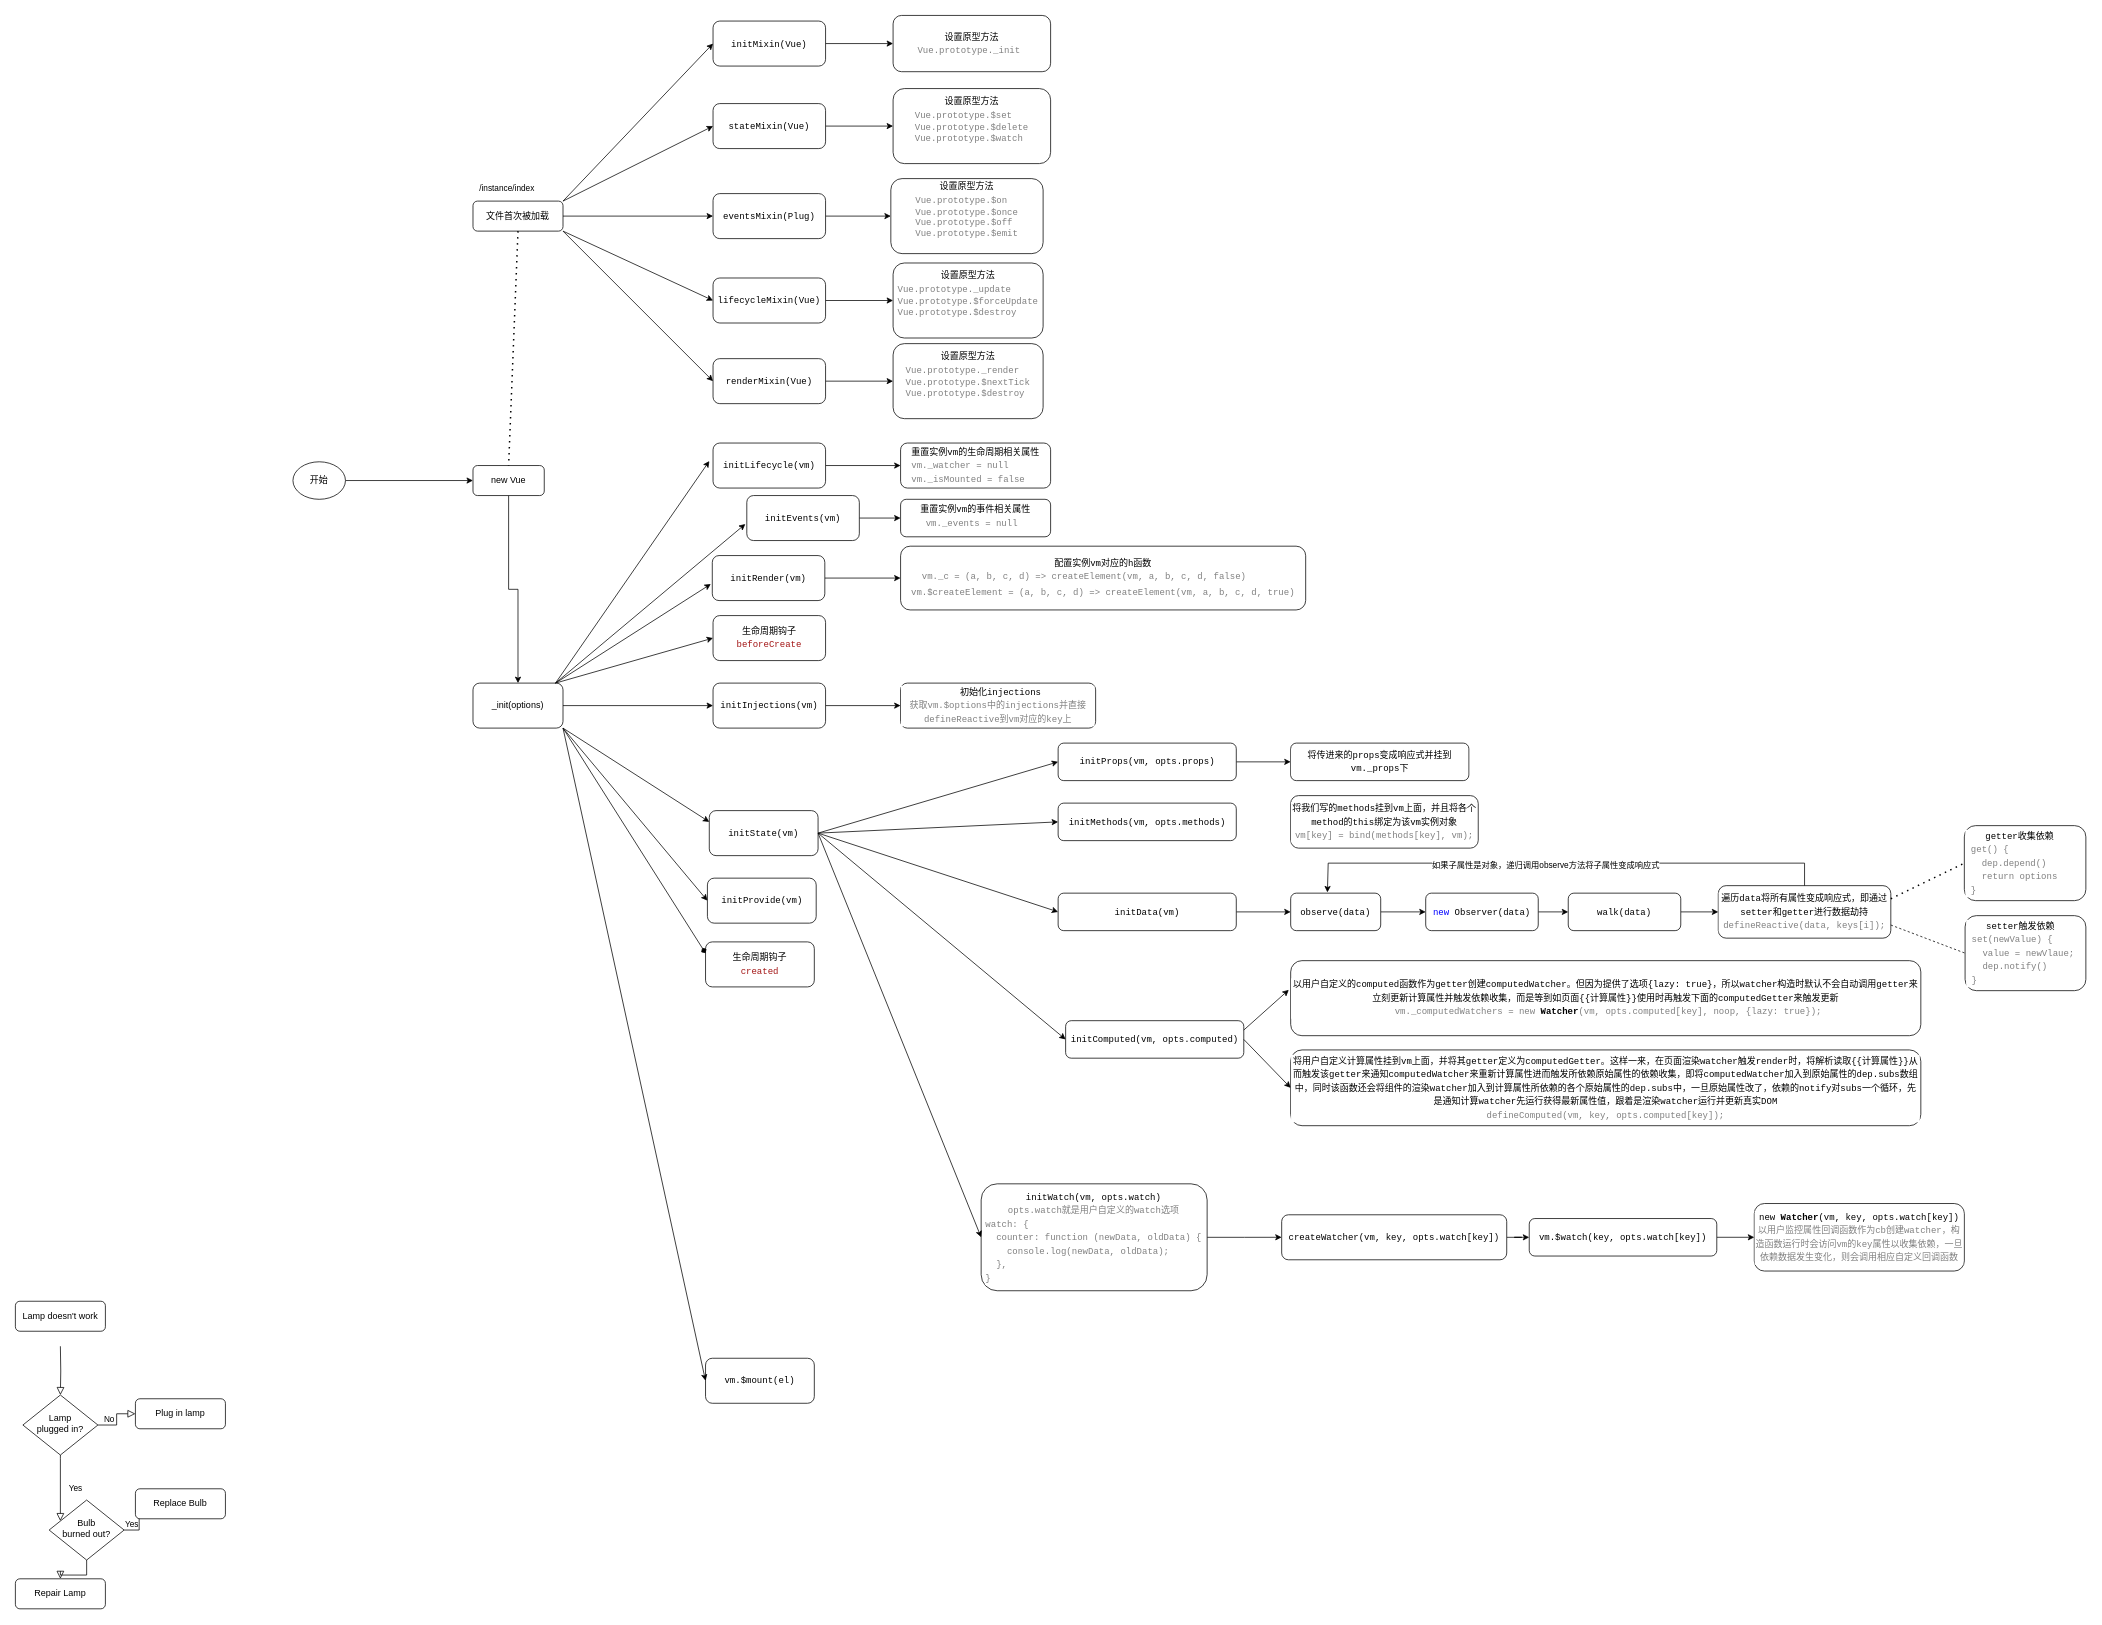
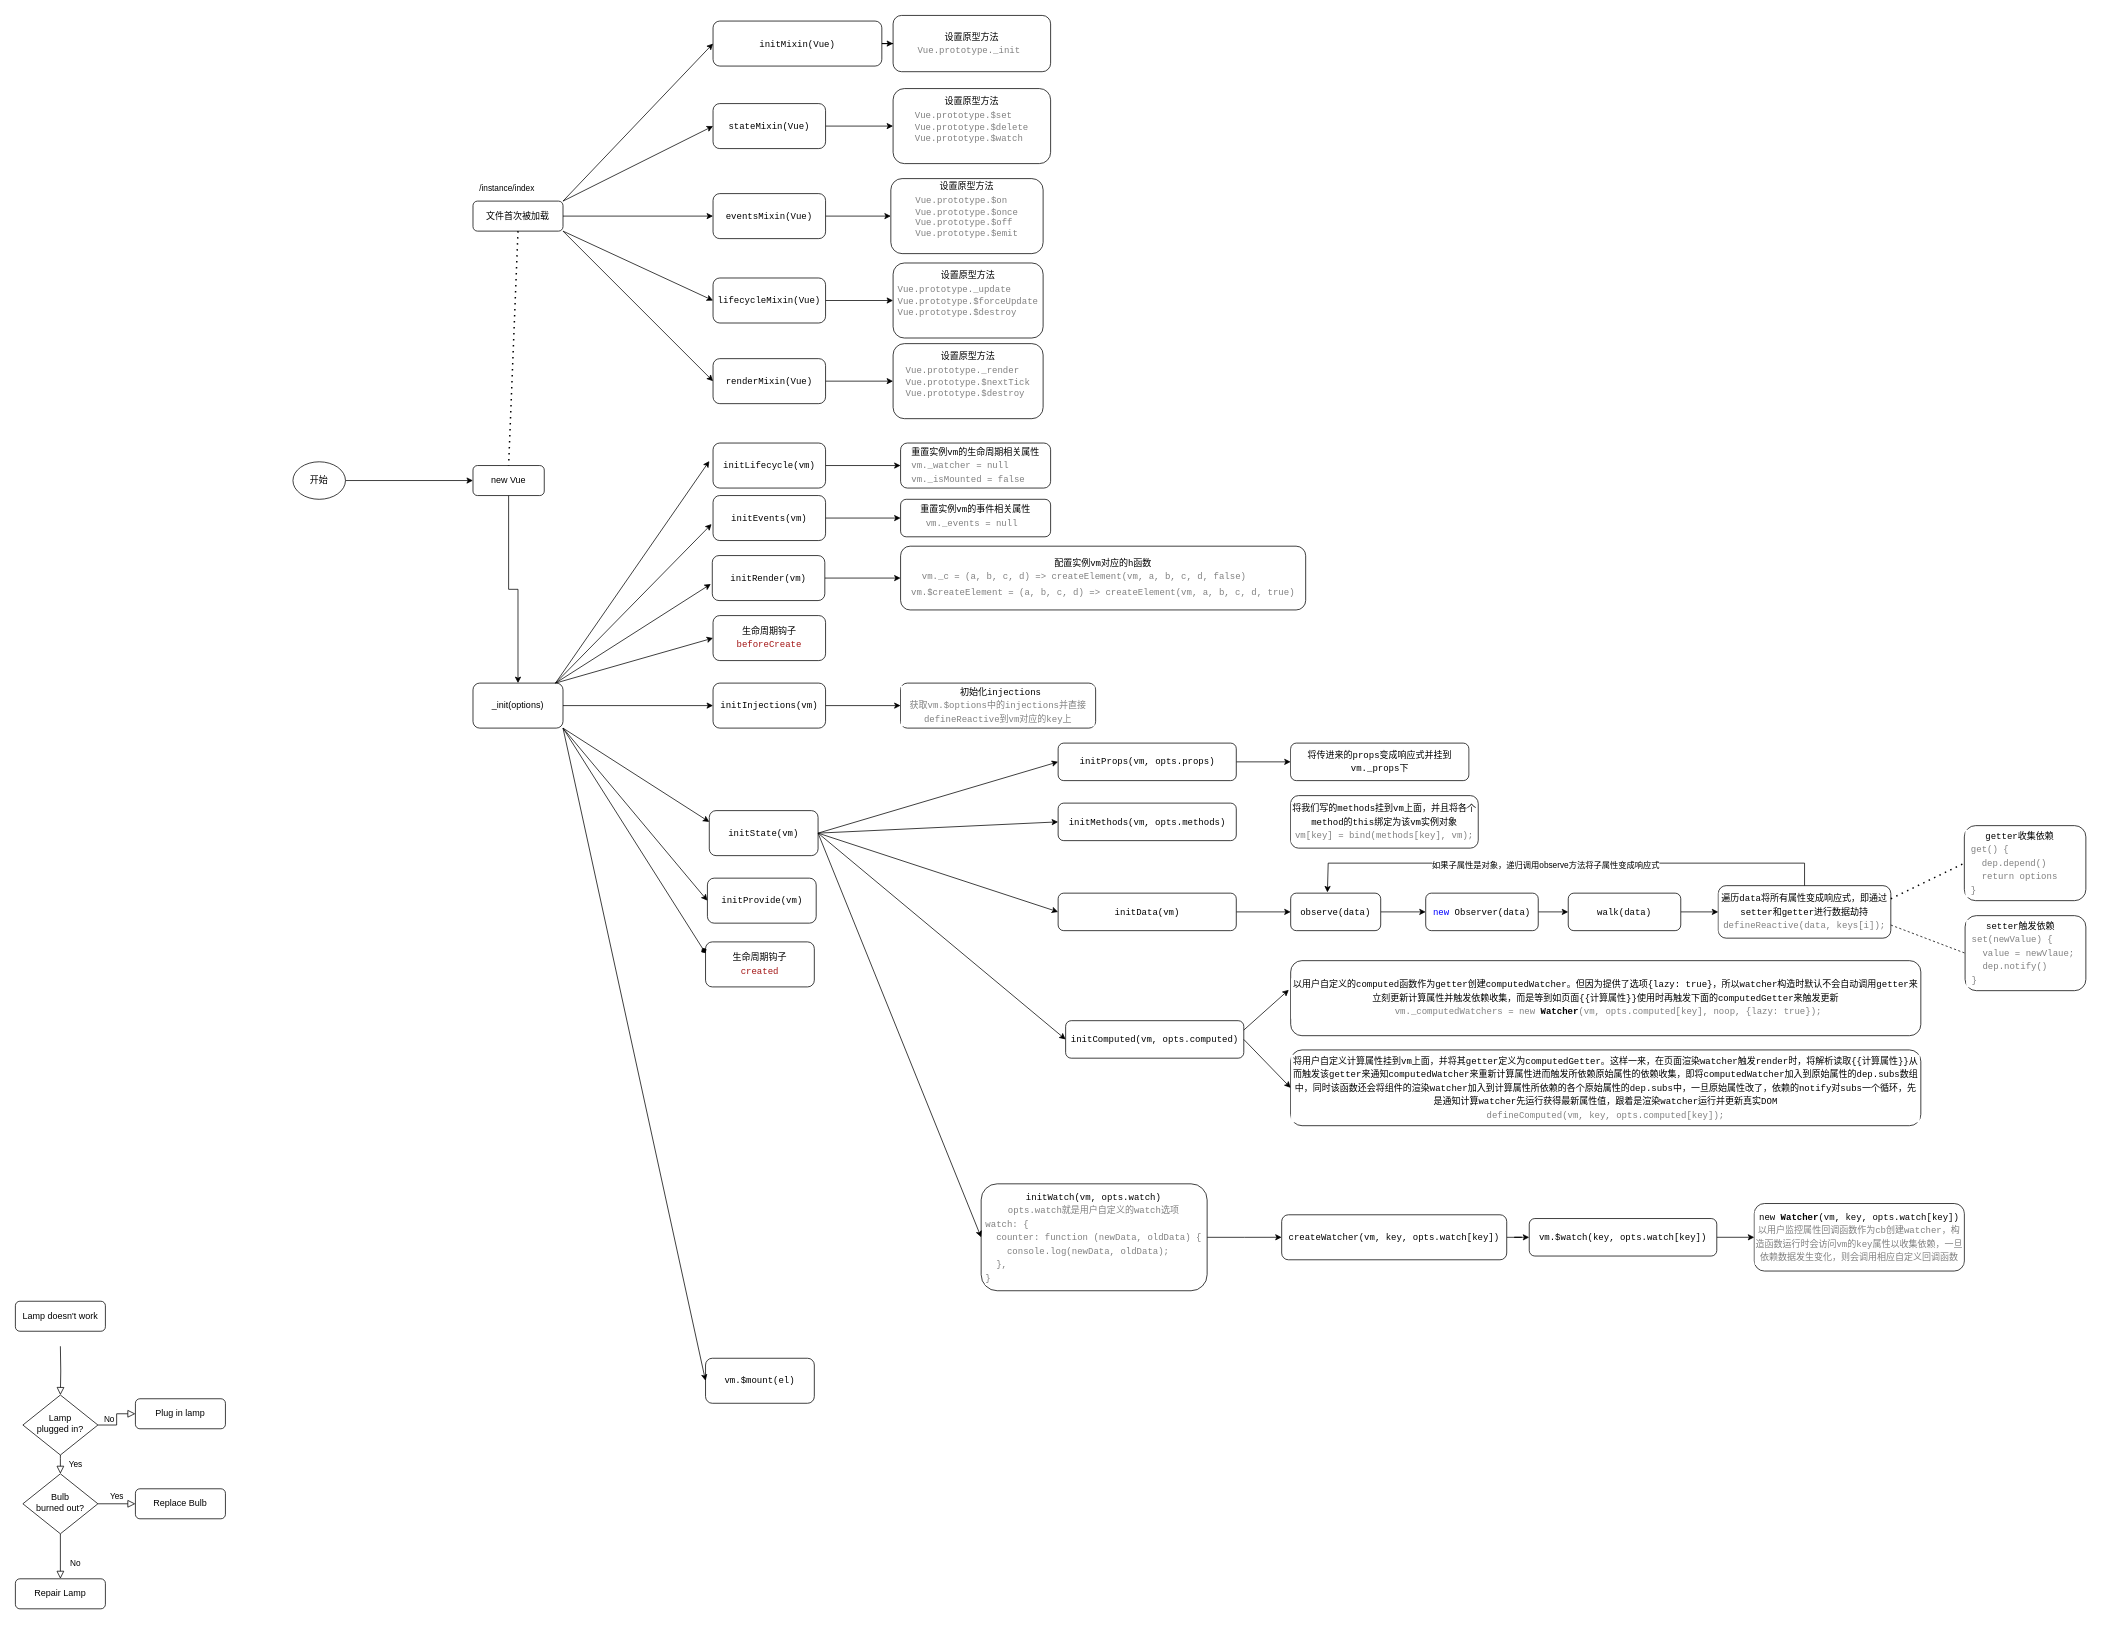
- <mxCell id="27" value="&lt;div style=&quot;background-color: rgb(255, 255, 255); font-family: Menlo, Monaco, &amp;quot;Courier New&amp;quot;, monospace; line-height: 18px;&quot;&gt;initMixin(Vue)&lt;/div&gt;" style="rounded=1;whiteSpace=wrap;html=1;" parent="1" vertex="1"><mxGeometry x="950" y="27.5" width="150" height="60" as="geometry" /></mxCell>
+ <mxCell id="27" value="&lt;div style=&quot;background-color: rgb(255, 255, 255); font-family: Menlo, Monaco, &amp;quot;Courier New&amp;quot;, monospace; line-height: 18px;&quot;&gt;initMixin(Vue)&lt;/div&gt;" style="rounded=1;whiteSpace=wrap;html=1;" parent="1" vertex="1"><mxGeometry x="950" y="27.5" width="225" height="60" as="geometry" /></mxCell>
- <mxCell id="31" value="&lt;div style=&quot;background-color: rgb(255, 255, 255); font-family: Menlo, Monaco, &amp;quot;Courier New&amp;quot;, monospace; line-height: 18px;&quot;&gt;&lt;div style=&quot;line-height: 18px;&quot;&gt;&lt;div style=&quot;line-height: 18px;&quot;&gt;eventsMixin(Plug)&lt;/div&gt;&lt;/div&gt;&lt;/div&gt;" style="rounded=1;whiteSpace=wrap;html=1;" parent="1" vertex="1"><mxGeometry x="950" y="257.5" width="150" height="60" as="geometry" /></mxCell>
+ <mxCell id="31" value="&lt;div style=&quot;background-color: rgb(255, 255, 255); font-family: Menlo, Monaco, &amp;quot;Courier New&amp;quot;, monospace; line-height: 18px;&quot;&gt;&lt;div style=&quot;line-height: 18px;&quot;&gt;&lt;div style=&quot;line-height: 18px;&quot;&gt;eventsMixin(Vue)&lt;/div&gt;&lt;/div&gt;&lt;/div&gt;" style="rounded=1;whiteSpace=wrap;html=1;" parent="1" vertex="1"><mxGeometry x="950" y="257.5" width="150" height="60" as="geometry" /></mxCell>
- <mxCell id="47" value="&lt;div style=&quot;background-color: rgb(255, 255, 255); font-family: Menlo, Monaco, &amp;quot;Courier New&amp;quot;, monospace; line-height: 18px;&quot;&gt;initEvents(vm)&lt;/div&gt;" style="rounded=1;whiteSpace=wrap;html=1;" parent="1" vertex="1"><mxGeometry x="995" y="660" width="150" height="60" as="geometry" /></mxCell>
+ <mxCell id="47" value="&lt;div style=&quot;background-color: rgb(255, 255, 255); font-family: Menlo, Monaco, &amp;quot;Courier New&amp;quot;, monospace; line-height: 18px;&quot;&gt;initEvents(vm)&lt;/div&gt;" style="rounded=1;whiteSpace=wrap;html=1;" parent="1" vertex="1"><mxGeometry x="950" y="660" width="150" height="60" as="geometry" /></mxCell>
- <mxCell id="10" value="Bulb&lt;br&gt;burned out?" style="rhombus;whiteSpace=wrap;html=1;shadow=0;fontFamily=Helvetica;fontSize=12;align=center;strokeWidth=1;spacing=6;spacingTop=-4;" parent="1" vertex="1"><mxGeometry x="65" y="1999" width="100" height="80" as="geometry" /></mxCell>
+ <mxCell id="10" value="Bulb&lt;br&gt;burned out?" style="rhombus;whiteSpace=wrap;html=1;shadow=0;fontFamily=Helvetica;fontSize=12;align=center;strokeWidth=1;spacing=6;spacingTop=-4;" parent="1" vertex="1"><mxGeometry x="30" y="1964" width="100" height="80" as="geometry" /></mxCell>
